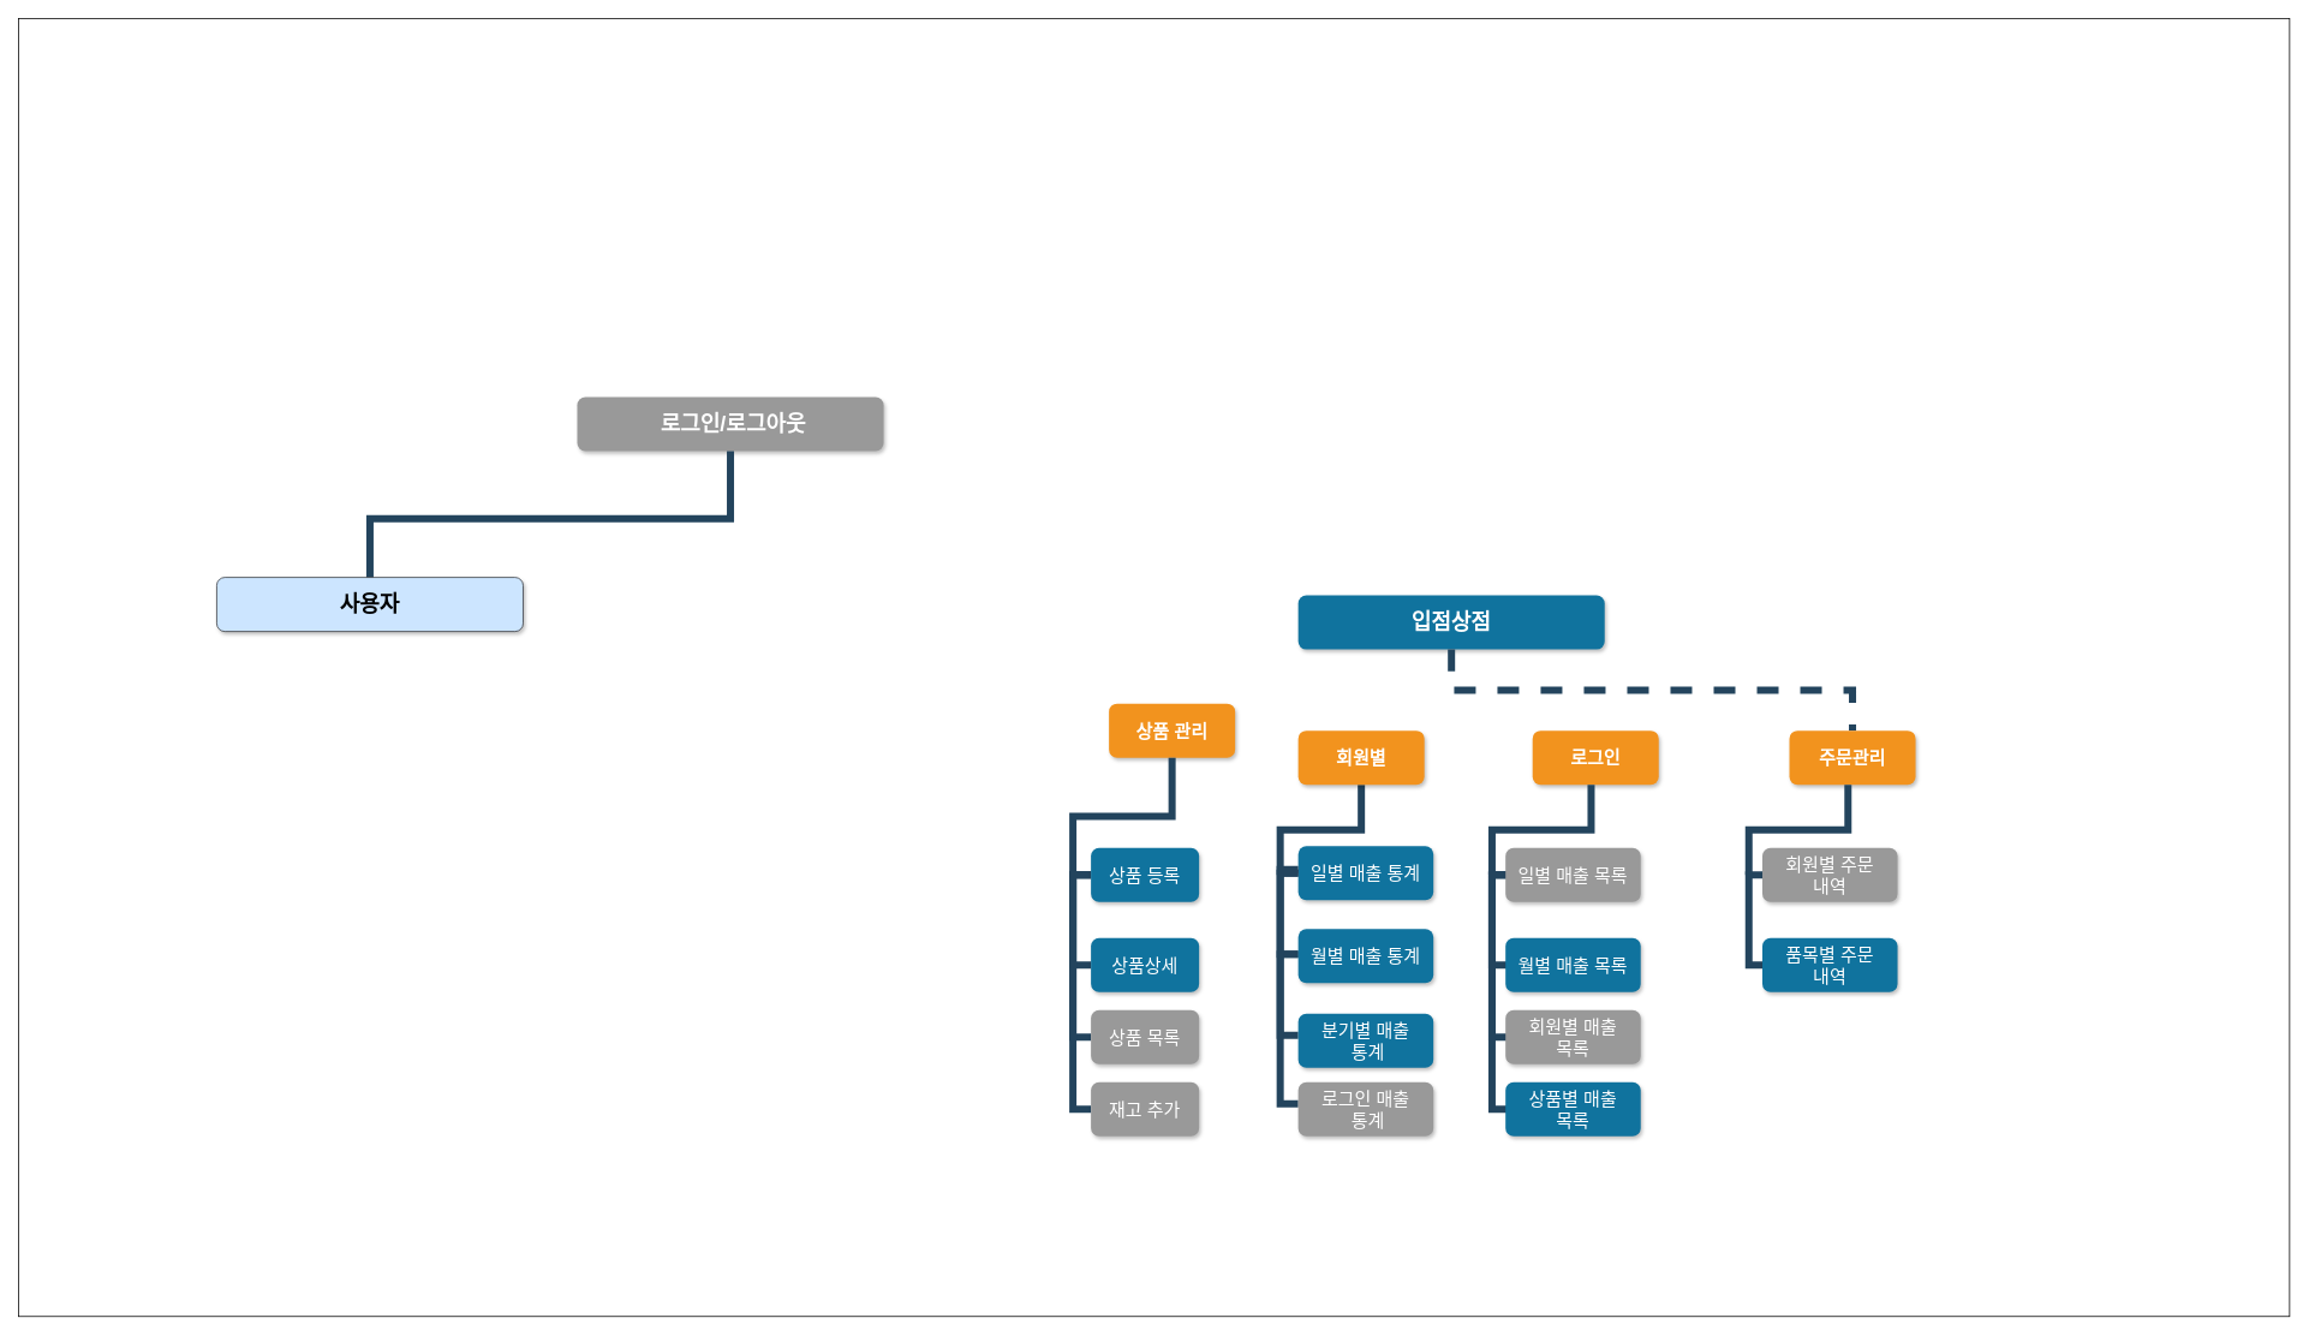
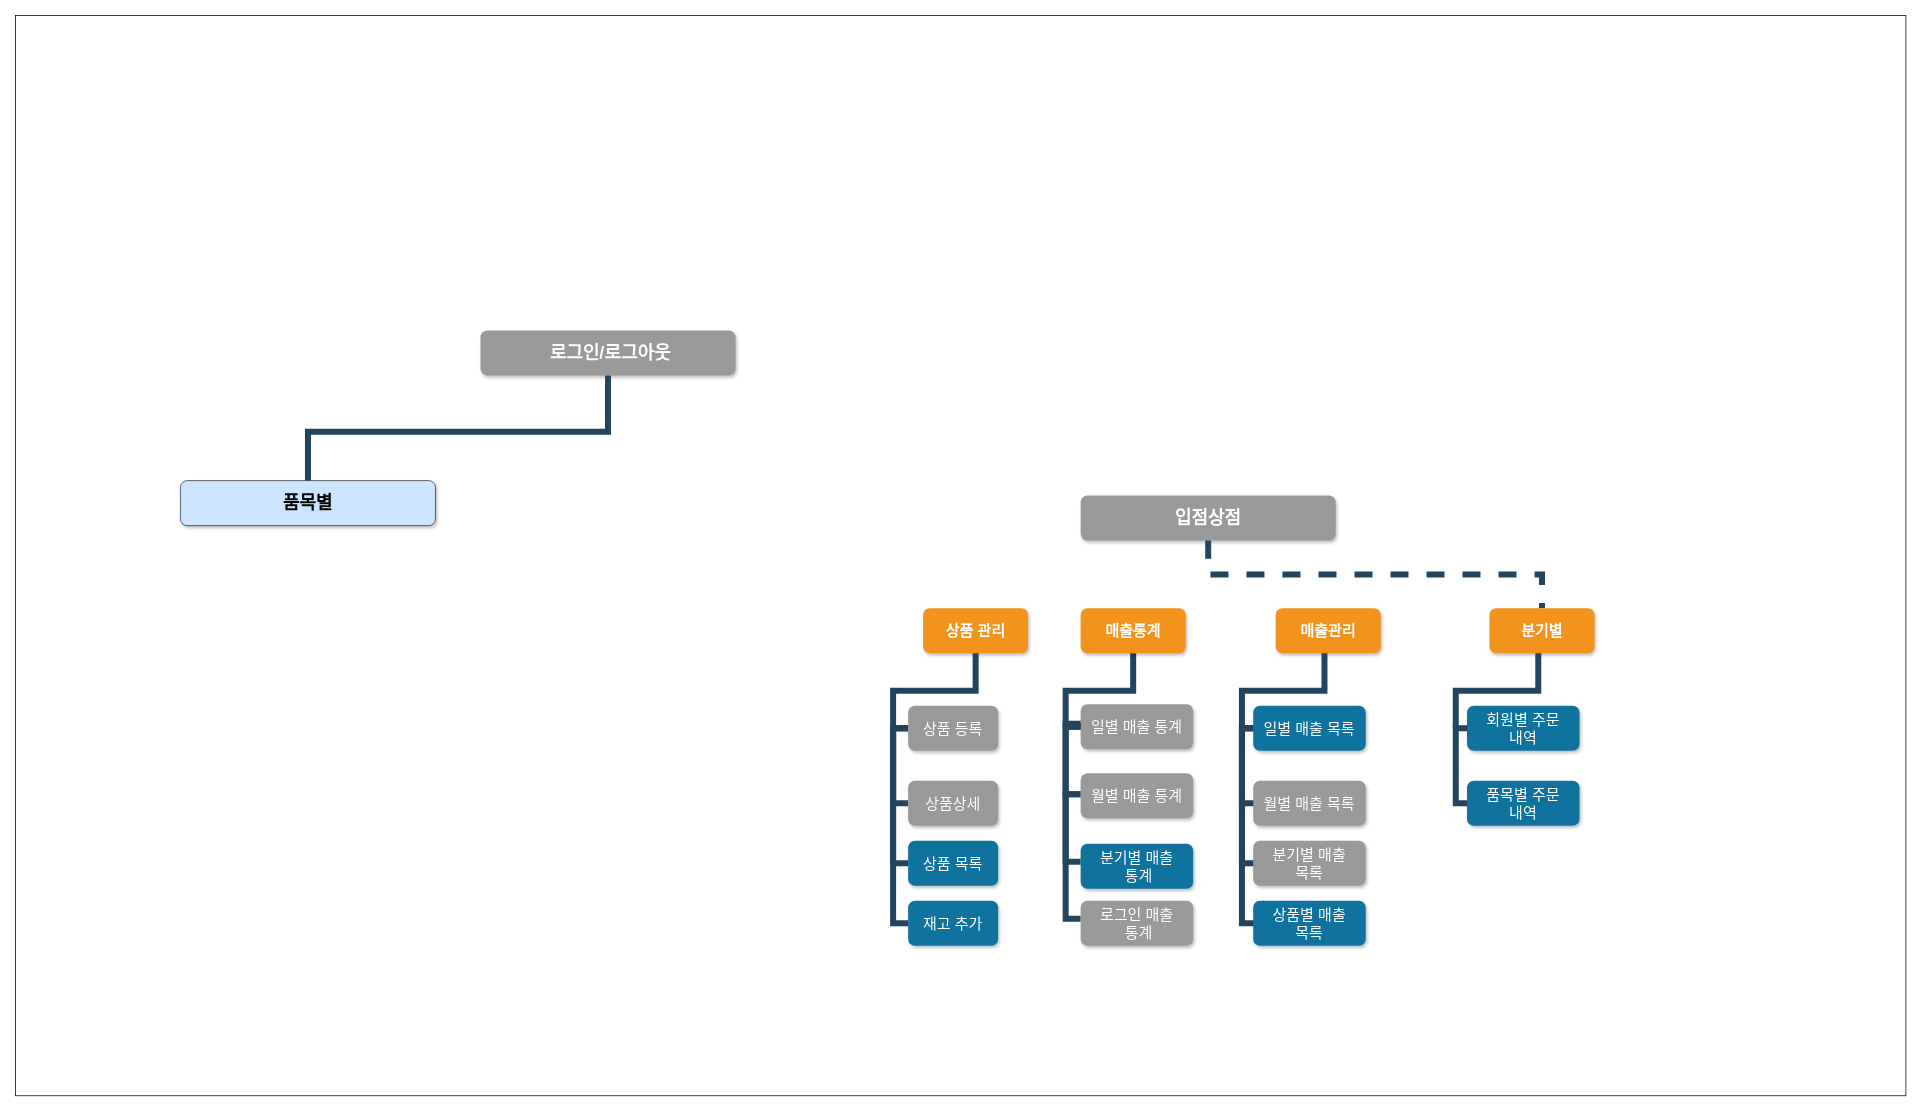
- <mxCell id="40" value="사용자" style="whiteSpace=wrap;rounded=1;shadow=1;fillColor=#cce5ff;strokeColor=#36393d;fontStyle=1;fontSize=24" vertex="1" parent="1"><mxGeometry x="240" width="340" height="60" as="geometry" y="640" /></mxCell>
+ <mxCell id="40" value="품목별" style="whiteSpace=wrap;rounded=1;shadow=1;fillColor=#cce5ff;strokeColor=#36393d;fontStyle=1;fontSize=24" vertex="1" parent="1"><mxGeometry x="240" width="340" height="60" as="geometry" y="640" /></mxCell>
- <mxCell id="3" value="입점상점" style="whiteSpace=wrap;rounded=1;shadow=1;fillColor=#10739E;strokeColor=none;fontColor=#FFFFFF;fontStyle=1;fontSize=24" parent="1" vertex="1"><mxGeometry x="1440" y="660" width="340" height="60" as="geometry" /></mxCell>
+ <mxCell id="3" value="입점상점" style="whiteSpace=wrap;rounded=1;shadow=1;fillColor=#999999;strokeColor=none;fontColor=#FFFFFF;fontStyle=1;fontSize=24;" parent="1" vertex="1"><mxGeometry x="1440" y="660" width="340" height="60" as="geometry" /></mxCell>
- <mxCell id="4" value="상품 관리" style="whiteSpace=wrap;rounded=1;fillColor=#F2931E;strokeColor=none;shadow=1;fontColor=#FFFFFF;fontStyle=1;fontSize=20;" parent="1" vertex="1"><mxGeometry x="1230" y="780" width="140" height="60" as="geometry" /></mxCell>
+ <mxCell id="4" value="상품 관리" style="whiteSpace=wrap;rounded=1;fillColor=#F2931E;strokeColor=none;shadow=1;fontColor=#FFFFFF;fontStyle=1;fontSize=20;" parent="1" vertex="1"><mxGeometry x="1230" y="810" width="140" height="60" as="geometry" /></mxCell>
- <mxCell id="18" value="회원별" style="whiteSpace=wrap;rounded=1;fillColor=#F2931E;strokeColor=none;shadow=1;fontColor=#FFFFFF;fontStyle=1;fontSize=20;" vertex="1" parent="1"><mxGeometry x="1440" y="810" width="140" height="60" as="geometry" /></mxCell>
+ <mxCell id="18" value="매출통계" style="whiteSpace=wrap;rounded=1;fillColor=#F2931E;strokeColor=none;shadow=1;fontColor=#FFFFFF;fontStyle=1;fontSize=20;" vertex="1" parent="1"><mxGeometry x="1440" y="810" width="140" height="60" as="geometry" /></mxCell>
- <mxCell id="20" value="로그인" style="whiteSpace=wrap;rounded=1;fillColor=#F2931E;strokeColor=none;shadow=1;fontColor=#FFFFFF;fontStyle=1;fontSize=20;" vertex="1" parent="1"><mxGeometry x="1700" y="810" width="140" height="60" as="geometry" /></mxCell>
+ <mxCell id="20" value="매출관리" style="whiteSpace=wrap;rounded=1;fillColor=#F2931E;strokeColor=none;shadow=1;fontColor=#FFFFFF;fontStyle=1;fontSize=20;" vertex="1" parent="1"><mxGeometry x="1700" y="810" width="140" height="60" as="geometry" /></mxCell>
- <mxCell id="35" value="주문관리" style="whiteSpace=wrap;rounded=1;fillColor=#F2931E;strokeColor=none;shadow=1;fontColor=#FFFFFF;fontStyle=1;fontSize=20;" vertex="1" parent="1"><mxGeometry x="1985" y="810" width="140" height="60" as="geometry" /></mxCell>
+ <mxCell id="35" value="분기별" style="whiteSpace=wrap;rounded=1;fillColor=#F2931E;strokeColor=none;shadow=1;fontColor=#FFFFFF;fontStyle=1;fontSize=20;" vertex="1" parent="1"><mxGeometry x="1985" y="810" width="140" height="60" as="geometry" /></mxCell>
- <mxCell id="5" value="일별 매출 통계" style="whiteSpace=wrap;rounded=1;fillColor=#10739e;strokeColor=none;shadow=1;fontColor=#FFFFFF;fontStyle=0;fontSize=20;" parent="1" vertex="1"><mxGeometry x="1440" y="938" width="150" height="60" as="geometry" /></mxCell>
+ <mxCell id="5" value="일별 매출 통계" style="whiteSpace=wrap;rounded=1;fillColor=#999999;strokeColor=none;shadow=1;fontColor=#FFFFFF;fontStyle=0;fontSize=20;" parent="1" vertex="1"><mxGeometry x="1440" y="938" width="150" height="60" as="geometry" /></mxCell>
- <mxCell id="14" value="상품 등록" style="whiteSpace=wrap;rounded=1;fillColor=#10739e;strokeColor=none;shadow=1;fontColor=#FFFFFF;fontStyle=0;fontSize=20;" vertex="1" parent="1"><mxGeometry x="1210" y="940" width="120" height="60" as="geometry" /></mxCell>
+ <mxCell id="14" value="상품 등록" style="whiteSpace=wrap;rounded=1;fillColor=#999999;strokeColor=none;shadow=1;fontColor=#FFFFFF;fontStyle=0;fontSize=20;" vertex="1" parent="1"><mxGeometry x="1210" y="940" width="120" height="60" as="geometry" /></mxCell>
- <mxCell id="31" value="일별 매출 목록" style="whiteSpace=wrap;rounded=1;fillColor=#999999;strokeColor=none;shadow=1;fontColor=#FFFFFF;fontStyle=0;fontSize=20;" vertex="1" parent="1"><mxGeometry x="1670" y="940" width="150" height="60" as="geometry" /></mxCell>
+ <mxCell id="31" value="일별 매출 목록" style="whiteSpace=wrap;rounded=1;fillColor=#10739e;strokeColor=none;shadow=1;fontColor=#FFFFFF;fontStyle=0;fontSize=20;" vertex="1" parent="1"><mxGeometry x="1670" y="940" width="150" height="60" as="geometry" /></mxCell>
- <mxCell id="38" value="회원별 주문 &#10;내역" style="whiteSpace=wrap;rounded=1;fillColor=#999999;strokeColor=none;shadow=1;fontColor=#FFFFFF;fontStyle=0;fontSize=20;" vertex="1" parent="1"><mxGeometry x="1955" y="940" width="150" height="60" as="geometry" /></mxCell>
+ <mxCell id="38" value="회원별 주문 &#10;내역" style="whiteSpace=wrap;rounded=1;fillColor=#10739e;strokeColor=none;shadow=1;fontColor=#FFFFFF;fontStyle=0;fontSize=20;" vertex="1" parent="1"><mxGeometry x="1955" y="940" width="150" height="60" as="geometry" /></mxCell>
- <mxCell id="27" value="월별 매출 통계" style="whiteSpace=wrap;rounded=1;fillColor=#10739e;strokeColor=none;shadow=1;fontColor=#FFFFFF;fontStyle=0;fontSize=20;" vertex="1" parent="1"><mxGeometry x="1440" y="1030" width="150" height="60" as="geometry" /></mxCell>
+ <mxCell id="27" value="월별 매출 통계" style="whiteSpace=wrap;rounded=1;fillColor=#999999;strokeColor=none;shadow=1;fontColor=#FFFFFF;fontStyle=0;fontSize=20;" vertex="1" parent="1"><mxGeometry x="1440" y="1030" width="150" height="60" as="geometry" /></mxCell>
- <mxCell id="15" value="상품상세" style="whiteSpace=wrap;rounded=1;fillColor=#10739e;strokeColor=none;shadow=1;fontColor=#FFFFFF;fontStyle=0;fontSize=20;" vertex="1" parent="1"><mxGeometry x="1210" y="1040" width="120" height="60" as="geometry" /></mxCell>
+ <mxCell id="15" value="상품상세" style="whiteSpace=wrap;rounded=1;fillColor=#999999;strokeColor=none;shadow=1;fontColor=#FFFFFF;fontStyle=0;fontSize=20;" vertex="1" parent="1"><mxGeometry x="1210" y="1040" width="120" height="60" as="geometry" /></mxCell>
- <mxCell id="32" value="월별 매출 목록" style="whiteSpace=wrap;rounded=1;fillColor=#10739e;strokeColor=none;shadow=1;fontColor=#FFFFFF;fontStyle=0;fontSize=20;" vertex="1" parent="1"><mxGeometry x="1670" y="1040" width="150" height="60" as="geometry" /></mxCell>
+ <mxCell id="32" value="월별 매출 목록" style="whiteSpace=wrap;rounded=1;fillColor=#999999;strokeColor=none;shadow=1;fontColor=#FFFFFF;fontStyle=0;fontSize=20;" vertex="1" parent="1"><mxGeometry x="1670" y="1040" width="150" height="60" as="geometry" /></mxCell>
- <mxCell id="16" value="상품 목록" style="whiteSpace=wrap;rounded=1;fillColor=#999999;strokeColor=none;shadow=1;fontColor=#FFFFFF;fontStyle=0;fontSize=20;" vertex="1" parent="1"><mxGeometry x="1210" y="1120" width="120" height="60" as="geometry" /></mxCell>
+ <mxCell id="16" value="상품 목록" style="whiteSpace=wrap;rounded=1;fillColor=#10739e;strokeColor=none;shadow=1;fontColor=#FFFFFF;fontStyle=0;fontSize=20;" vertex="1" parent="1"><mxGeometry x="1210" y="1120" width="120" height="60" as="geometry" /></mxCell>
- <mxCell id="33" value="회원별 매출 &#10;목록" style="whiteSpace=wrap;rounded=1;fillColor=#999999;strokeColor=none;shadow=1;fontColor=#FFFFFF;fontStyle=0;fontSize=20;" vertex="1" parent="1"><mxGeometry x="1670" y="1120" width="150" height="60" as="geometry" /></mxCell>
+ <mxCell id="33" value="분기별 매출 &#10;목록" style="whiteSpace=wrap;rounded=1;fillColor=#999999;strokeColor=none;shadow=1;fontColor=#FFFFFF;fontStyle=0;fontSize=20;" vertex="1" parent="1"><mxGeometry x="1670" y="1120" width="150" height="60" as="geometry" /></mxCell>
- <mxCell id="17" value="재고 추가" style="whiteSpace=wrap;rounded=1;fillColor=#999999;strokeColor=none;shadow=1;fontColor=#FFFFFF;fontStyle=0;fontSize=20;" vertex="1" parent="1"><mxGeometry x="1210" y="1200" width="120" height="60" as="geometry" /></mxCell>
+ <mxCell id="17" value="재고 추가" style="whiteSpace=wrap;rounded=1;fillColor=#10739e;strokeColor=none;shadow=1;fontColor=#FFFFFF;fontStyle=0;fontSize=20;" vertex="1" parent="1"><mxGeometry x="1210" y="1200" width="120" height="60" as="geometry" /></mxCell>
